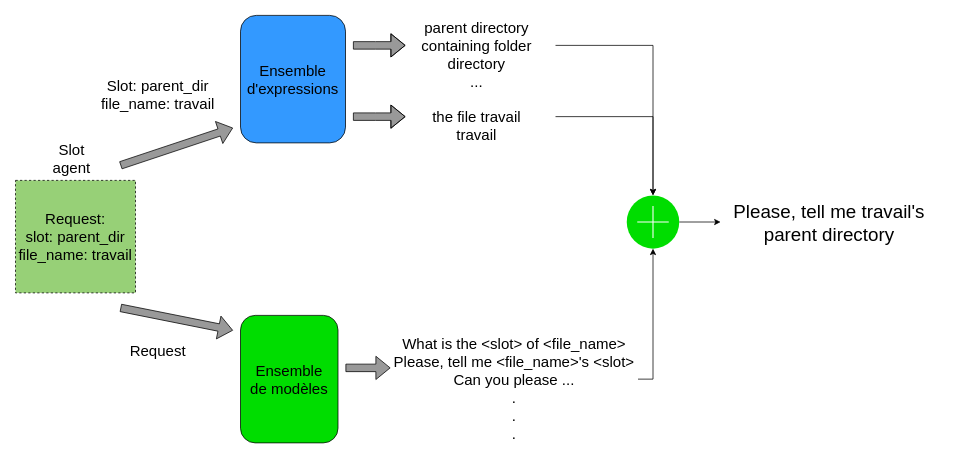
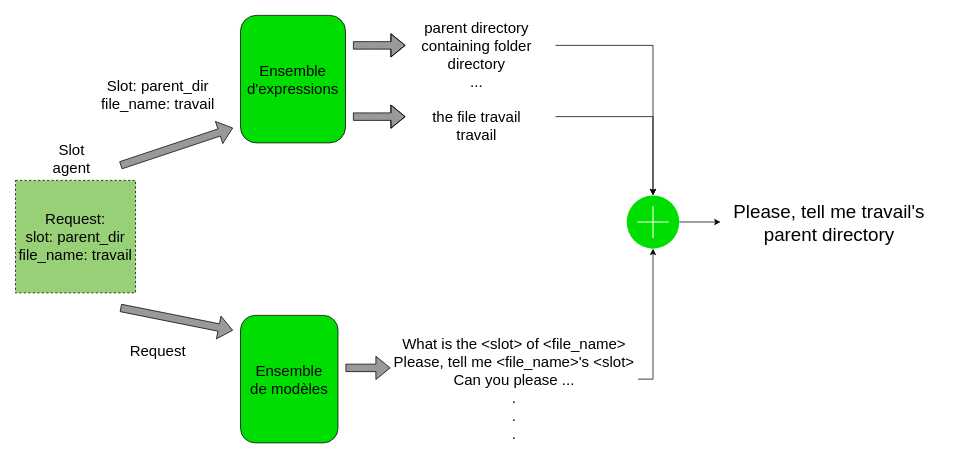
- <mxCell id="4" value="&lt;div style=&quot;font-size: 20px&quot;&gt;&lt;font style=&quot;font-size: 20px&quot;&gt;Ensemble&lt;/font&gt;&lt;/div&gt;&lt;div style=&quot;font-size: 20px&quot;&gt;&lt;font style=&quot;font-size: 20px&quot;&gt;d'expressions&lt;/font&gt;&lt;font style=&quot;font-size: 20px&quot;&gt;&lt;br&gt;&lt;/font&gt;&lt;/div&gt;" style="rounded=1;whiteSpace=wrap;html=1;strokeColor=#000000;fillColor=#3399FF;" parent="1" vertex="1"><mxGeometry x="320" y="20" width="140" height="170" as="geometry" /></mxCell>
+ <mxCell id="4" value="&lt;div style=&quot;font-size: 20px&quot;&gt;&lt;font style=&quot;font-size: 20px&quot;&gt;Ensemble&lt;/font&gt;&lt;/div&gt;&lt;div style=&quot;font-size: 20px&quot;&gt;&lt;font style=&quot;font-size: 20px&quot;&gt;d'expressions&lt;/font&gt;&lt;font style=&quot;font-size: 20px&quot;&gt;&lt;br&gt;&lt;/font&gt;&lt;/div&gt;" style="rounded=1;whiteSpace=wrap;html=1;strokeColor=#000000;fillColor=#00dd00;" parent="1" vertex="1"><mxGeometry x="320" y="20" width="140" height="170" as="geometry" /></mxCell>
